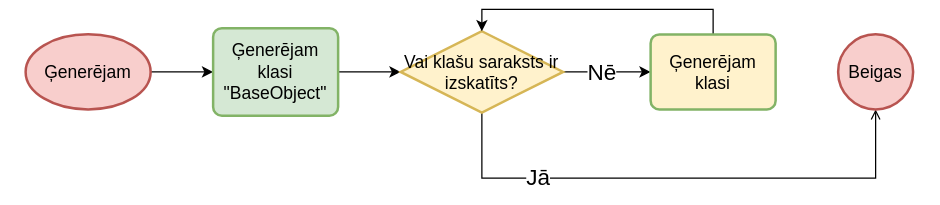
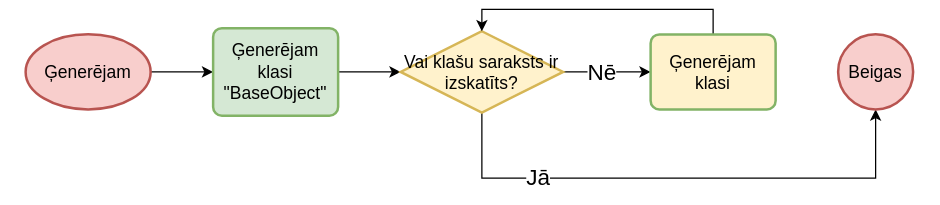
- <mxCell id="8" style="edgeStyle=orthogonalEdgeStyle;rounded=0;orthogonalLoop=1;jettySize=auto;html=1;entryX=0.5;entryY=1;entryDx=0;entryDy=0;entryPerimeter=0;exitX=0.5;exitY=1;exitDx=0;exitDy=0;exitPerimeter=0;endArrow=open;" parent="1" source="10" target="13" edge="1"><mxGeometry relative="1" as="geometry"><Array as="points"><mxPoint x="385" y="140" /><mxPoint x="700" y="140" /></Array></mxGeometry></mxCell>
+ <mxCell id="8" style="edgeStyle=orthogonalEdgeStyle;rounded=0;orthogonalLoop=1;jettySize=auto;html=1;entryX=0.5;entryY=1;entryDx=0;entryDy=0;entryPerimeter=0;exitX=0.5;exitY=1;exitDx=0;exitDy=0;exitPerimeter=0;" parent="1" source="10" target="13" edge="1"><mxGeometry relative="1" as="geometry"><Array as="points"><mxPoint x="385" y="140" /><mxPoint x="700" y="140" /></Array></mxGeometry></mxCell>
